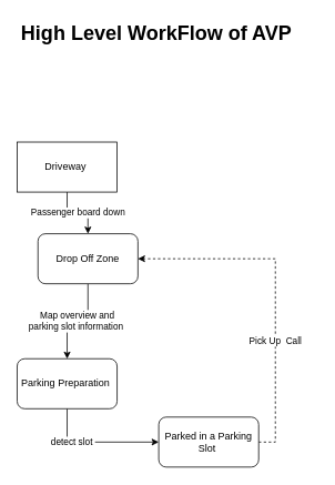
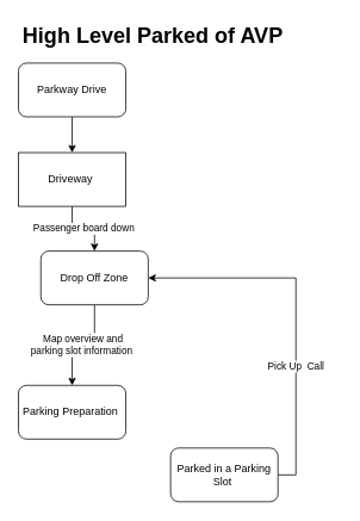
- <mxCell id="13" value="&lt;h1&gt;High Level WorkFlow of AVP&lt;/h1&gt;" style="text;html=1;strokeColor=none;fillColor=none;spacing=5;spacingTop=-20;whiteSpace=wrap;overflow=hidden;rounded=0;" vertex="1" parent="1"><mxGeometry x="20" y="20" width="360" height="40" as="geometry" /></mxCell>
+ <mxCell id="13" value="&lt;h1&gt;High Level Parked of AVP&lt;/h1&gt;" style="text;html=1;strokeColor=none;fillColor=none;spacing=5;spacingTop=-20;whiteSpace=wrap;overflow=hidden;rounded=0;" vertex="1" parent="1"><mxGeometry x="20" y="20" width="360" height="40" as="geometry" /></mxCell>
+ <mxCell id="3" value="Parkway Drive" style="rounded=1;whiteSpace=wrap;html=1;" vertex="1" parent="1"><mxGeometry x="20" y="70" width="120" height="60" as="geometry" /></mxCell>
+ <mxCell id="2" value="" style="edgeStyle=orthogonalEdgeStyle;rounded=0;orthogonalLoop=1;jettySize=auto;html=1;" edge="1" parent="1" source="3" target="5"><mxGeometry relative="1" as="geometry" /></mxCell>
- <mxCell id="11" value="Pick Up&amp;nbsp; Call" style="edgeStyle=orthogonalEdgeStyle;rounded=0;orthogonalLoop=1;jettySize=auto;html=1;exitX=1;exitY=0.5;exitDx=0;exitDy=0;entryX=1;entryY=0.5;entryDx=0;entryDy=0;dashed=1;" edge="1" parent="1" source="12" target="7"><mxGeometry x="-0.302" relative="1" as="geometry"><mxPoint as="offset" /></mxGeometry></mxCell>
+ <mxCell id="11" value="Pick Up&amp;nbsp; Call" style="edgeStyle=orthogonalEdgeStyle;rounded=0;orthogonalLoop=1;jettySize=auto;html=1;exitX=1;exitY=0.5;exitDx=0;exitDy=0;entryX=1;entryY=0.5;entryDx=0;entryDy=0;" edge="1" parent="1" source="12" target="7"><mxGeometry x="-0.302" relative="1" as="geometry"><mxPoint as="offset" /></mxGeometry></mxCell>
- <mxCell id="8" style="edgeStyle=orthogonalEdgeStyle;rounded=0;orthogonalLoop=1;jettySize=auto;html=1;exitX=0.5;exitY=1;exitDx=0;exitDy=0;entryX=0;entryY=0.5;entryDx=0;entryDy=0;" edge="1" parent="1" source="10" target="12"><mxGeometry relative="1" as="geometry" /></mxCell>
- <mxCell id="9" value="detect slot&amp;nbsp;" style="edgeLabel;html=1;align=center;verticalAlign=middle;resizable=0;points=[];" vertex="1" connectable="0" parent="8"><mxGeometry x="-0.387" y="1" relative="1" as="geometry"><mxPoint as="offset" /></mxGeometry></mxCell>
